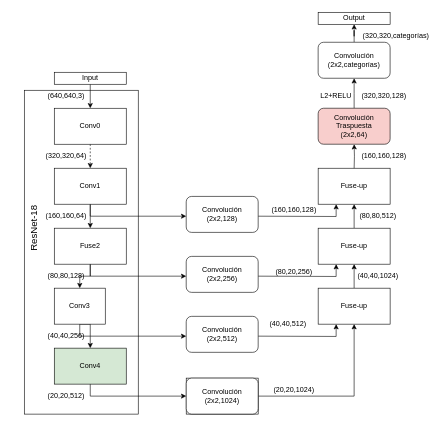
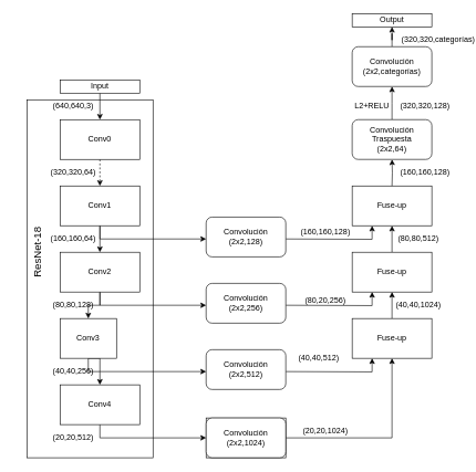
- <mxCell id="53" value="&lt;div&gt;Convolución&lt;/div&gt;&lt;div&gt;Traspuesta&lt;br&gt;&lt;/div&gt;&lt;div&gt;(2x2,64)&lt;br&gt;&lt;/div&gt;" style="rounded=1;whiteSpace=wrap;html=1;fillColor=#f8cecc;" vertex="1" parent="1"><mxGeometry x="530" y="180" width="120" height="60" as="geometry" /></mxCell>
+ <mxCell id="53" value="&lt;div&gt;Convolución&lt;/div&gt;&lt;div&gt;Traspuesta&lt;br&gt;&lt;/div&gt;&lt;div&gt;(2x2,64)&lt;br&gt;&lt;/div&gt;" style="rounded=1;whiteSpace=wrap;html=1;" vertex="1" parent="1"><mxGeometry x="530" y="180" width="120" height="60" as="geometry" /></mxCell>
- <mxCell id="10" value="Fuse2" style="rounded=0;whiteSpace=wrap;html=1;" parent="1" vertex="1"><mxGeometry x="90" y="380" width="120" height="60" as="geometry" /></mxCell>
+ <mxCell id="10" value="Conv2" style="rounded=0;whiteSpace=wrap;html=1;" parent="1" vertex="1"><mxGeometry x="90" y="380" width="120" height="60" as="geometry" /></mxCell>
- <mxCell id="15" value="Conv4" style="rounded=0;whiteSpace=wrap;html=1;fillColor=#d5e8d4;" parent="1" vertex="1"><mxGeometry x="90" y="580" width="120" height="60" as="geometry" /></mxCell>
+ <mxCell id="15" value="Conv4" style="rounded=0;whiteSpace=wrap;html=1;" parent="1" vertex="1"><mxGeometry x="90" y="580" width="120" height="60" as="geometry" /></mxCell>
